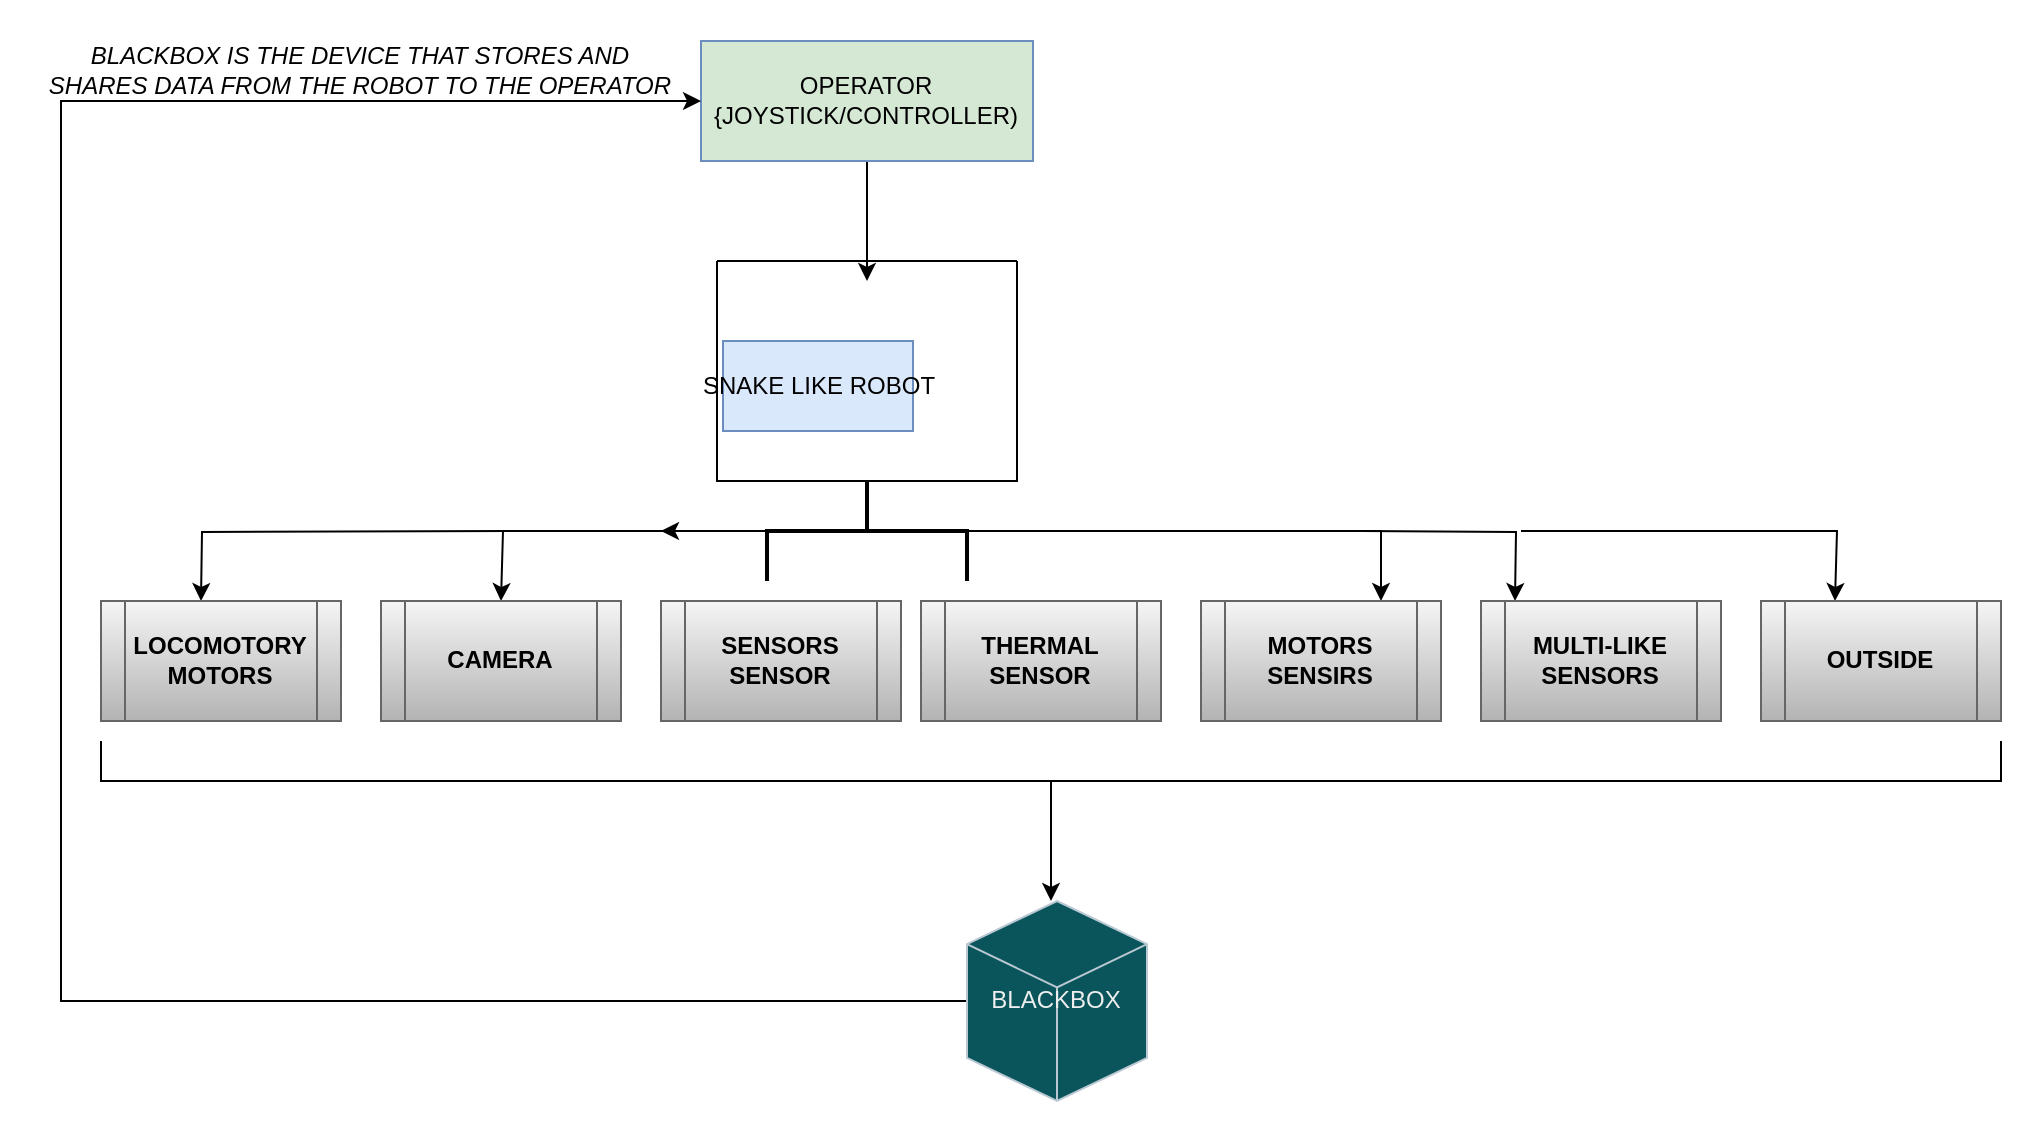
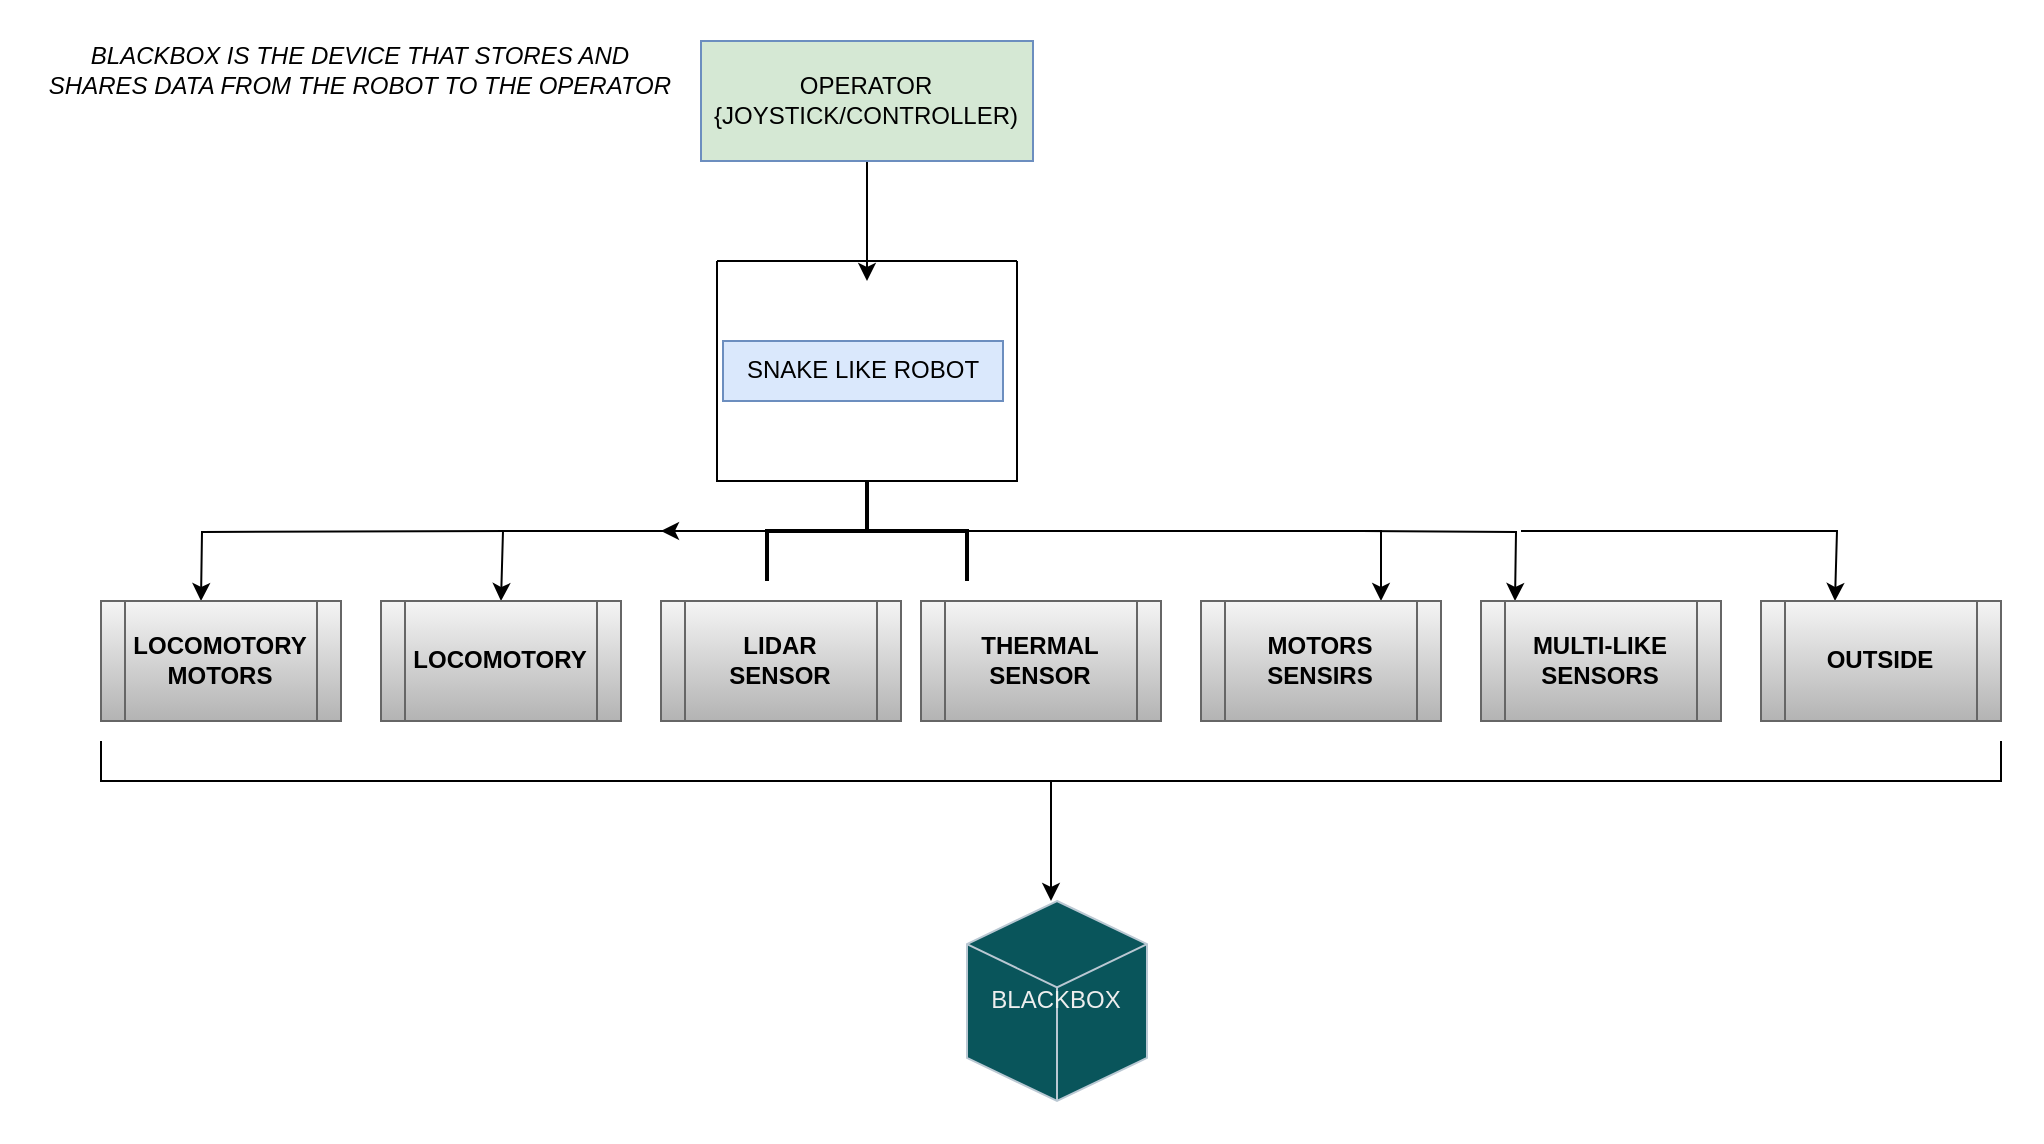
- <mxCell id="5" value="SNAKE LIKE ROBOT" style="text;html=1;align=center;verticalAlign=middle;resizable=0;points=[];autosize=1;strokeColor=#6c8ebf;fillColor=#dae8fc;rounded=0;" vertex="1" parent="4"><mxGeometry x="3" y="40" width="95" height="45" as="geometry" /></mxCell>
+ <mxCell id="5" value="SNAKE LIKE ROBOT" style="text;html=1;align=center;verticalAlign=middle;resizable=0;points=[];autosize=1;strokeColor=#6c8ebf;fillColor=#dae8fc;rounded=0;" vertex="1" parent="4"><mxGeometry x="3" y="40" width="140" height="30" as="geometry" /></mxCell>
- <mxCell id="14" value="&lt;b&gt;CAMERA&lt;/b&gt;" style="shape=process;whiteSpace=wrap;html=1;backgroundOutline=1;rounded=0;fillColor=#f5f5f5;gradientColor=#b3b3b3;strokeColor=#666666;" vertex="1" parent="1"><mxGeometry x="190" y="300" width="120" height="60" as="geometry" /></mxCell>
+ <mxCell id="14" value="&lt;b&gt;LOCOMOTORY&lt;/b&gt;" style="shape=process;whiteSpace=wrap;html=1;backgroundOutline=1;rounded=0;fillColor=#f5f5f5;gradientColor=#b3b3b3;strokeColor=#666666;" vertex="1" parent="1"><mxGeometry x="190" y="300" width="120" height="60" as="geometry" /></mxCell>
- <mxCell id="15" value="&lt;b&gt;SENSORS&lt;br&gt;SENSOR&lt;br&gt;&lt;/b&gt;" style="shape=process;whiteSpace=wrap;html=1;backgroundOutline=1;rounded=0;fillColor=#f5f5f5;gradientColor=#b3b3b3;strokeColor=#666666;" vertex="1" parent="1"><mxGeometry x="330" y="300" width="120" height="60" as="geometry" /></mxCell>
+ <mxCell id="15" value="&lt;b&gt;LIDAR&lt;br&gt;SENSOR&lt;br&gt;&lt;/b&gt;" style="shape=process;whiteSpace=wrap;html=1;backgroundOutline=1;rounded=0;fillColor=#f5f5f5;gradientColor=#b3b3b3;strokeColor=#666666;" vertex="1" parent="1"><mxGeometry x="330" y="300" width="120" height="60" as="geometry" /></mxCell>
- <mxCell id="22" style="edgeStyle=orthogonalEdgeStyle;rounded=0;orthogonalLoop=1;jettySize=auto;html=1;entryX=0;entryY=0.5;entryDx=0;entryDy=0;" edge="1" parent="1" source="23" target="3"><mxGeometry relative="1" as="geometry"><mxPoint x="30" y="50" as="targetPoint" /><Array as="points"><mxPoint x="30" y="500" /><mxPoint x="30" y="50" /></Array></mxGeometry></mxCell>
